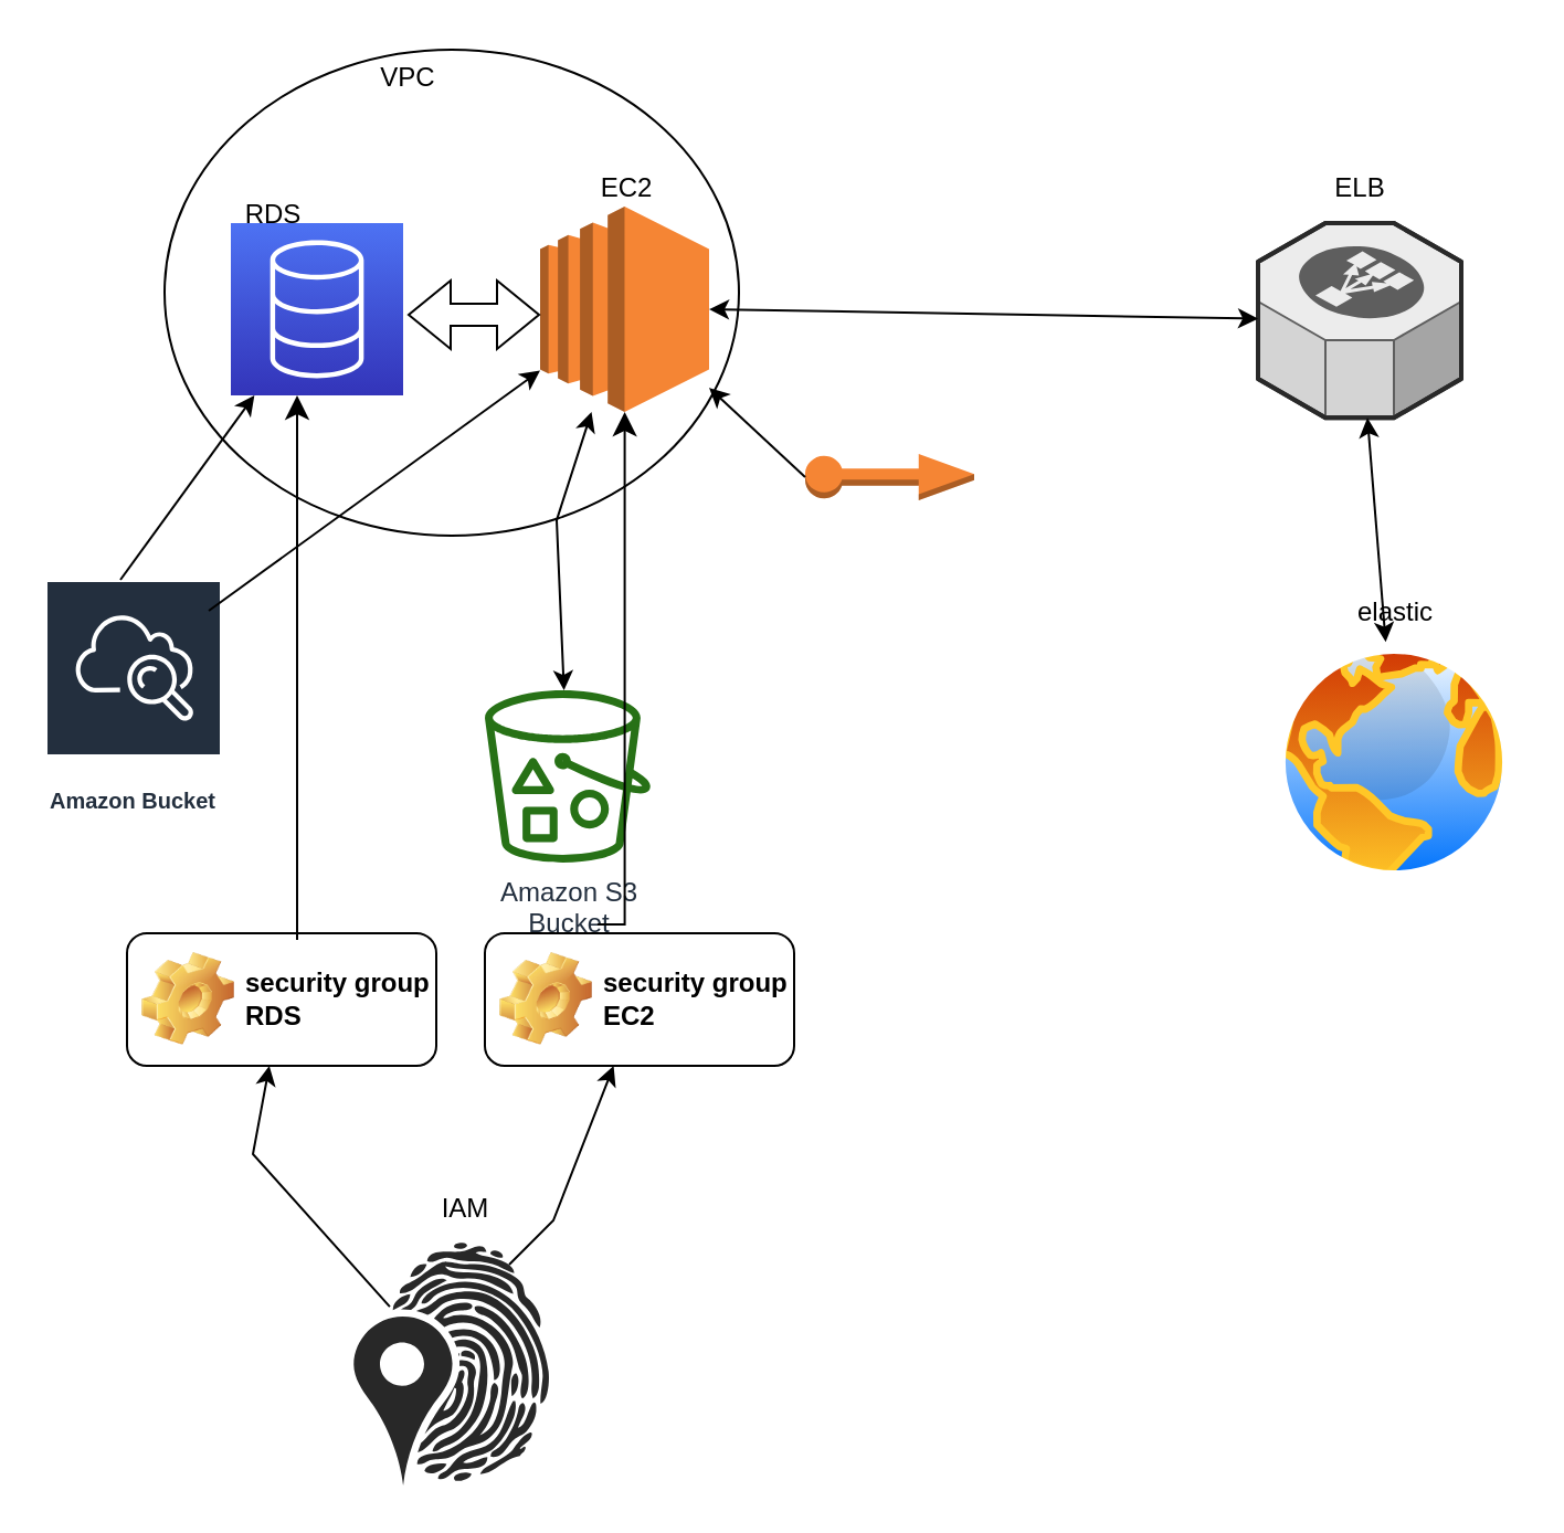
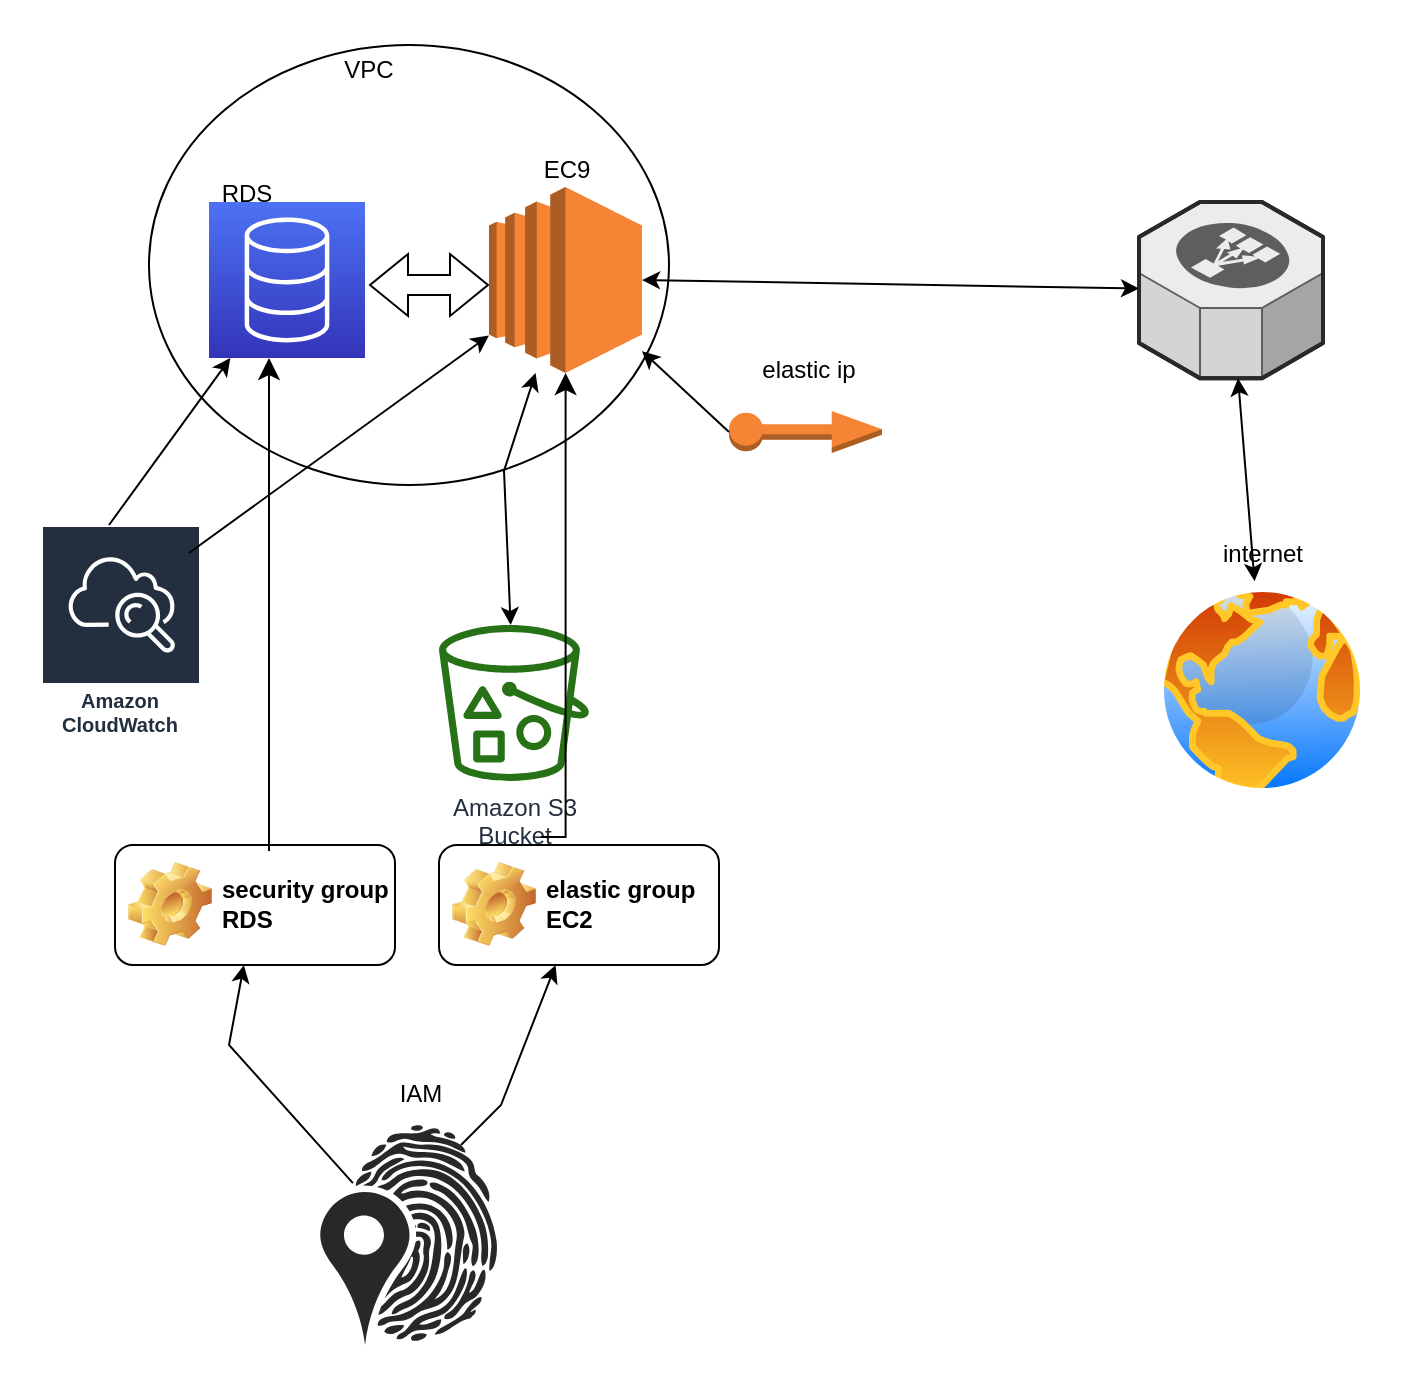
- <mxCell id="14" value="&lt;div&gt;EC2&lt;/div&gt;" style="text;html=1;align=center;verticalAlign=middle;resizable=0;points=[];autosize=1;strokeColor=none;fillColor=none;" vertex="1" parent="1"><mxGeometry x="258" y="70" width="50" height="30" as="geometry" /></mxCell>
+ <mxCell id="14" value="&lt;div&gt;EC9&lt;/div&gt;" style="text;html=1;align=center;verticalAlign=middle;resizable=0;points=[];autosize=1;strokeColor=none;fillColor=none;" vertex="1" parent="1"><mxGeometry x="258" y="70" width="50" height="30" as="geometry" /></mxCell>
- <mxCell id="30" value="&lt;div&gt;ELB&lt;/div&gt;" style="text;html=1;align=center;verticalAlign=middle;resizable=0;points=[];autosize=1;strokeColor=none;fillColor=none;" vertex="1" parent="1"><mxGeometry x="590" y="70" width="50" height="30" as="geometry" /></mxCell>
+ <mxCell id="9" value="&lt;div&gt;elastic ip&lt;/div&gt;" style="text;html=1;align=center;verticalAlign=middle;resizable=0;points=[];autosize=1;strokeColor=none;fillColor=none;" vertex="1" parent="1"><mxGeometry x="369" y="170" width="70" height="30" as="geometry" /></mxCell>
- <mxCell id="26" value="&lt;div&gt;elastic&lt;/div&gt;" style="text;html=1;align=center;verticalAlign=middle;resizable=0;points=[];autosize=1;strokeColor=none;fillColor=none;" vertex="1" parent="1"><mxGeometry x="601" y="262" width="60" height="30" as="geometry" /></mxCell>
+ <mxCell id="26" value="&lt;div&gt;internet&lt;/div&gt;" style="text;html=1;align=center;verticalAlign=middle;resizable=0;points=[];autosize=1;strokeColor=none;fillColor=none;" vertex="1" parent="1"><mxGeometry x="601" y="262" width="60" height="30" as="geometry" /></mxCell>
- <mxCell id="11" value="Amazon Bucket" style="sketch=0;outlineConnect=0;fontColor=#232F3E;gradientColor=none;strokeColor=#ffffff;fillColor=#232F3E;dashed=0;verticalLabelPosition=middle;verticalAlign=bottom;align=center;html=1;whiteSpace=wrap;fontSize=10;fontStyle=1;spacing=3;shape=mxgraph.aws4.productIcon;prIcon=mxgraph.aws4.cloudwatch;" vertex="1" parent="1"><mxGeometry x="20" y="262" width="80" height="110" as="geometry" /></mxCell>
+ <mxCell id="11" value="Amazon CloudWatch" style="sketch=0;outlineConnect=0;fontColor=#232F3E;gradientColor=none;strokeColor=#ffffff;fillColor=#232F3E;dashed=0;verticalLabelPosition=middle;verticalAlign=bottom;align=center;html=1;whiteSpace=wrap;fontSize=10;fontStyle=1;spacing=3;shape=mxgraph.aws4.productIcon;prIcon=mxgraph.aws4.cloudwatch;" vertex="1" parent="1"><mxGeometry x="20" y="262" width="80" height="110" as="geometry" /></mxCell>
- <mxCell id="19" value="&lt;div&gt;security group EC2&lt;/div&gt;" style="label;whiteSpace=wrap;html=1;image=img/clipart/Gear_128x128.png" vertex="1" parent="1"><mxGeometry x="219" y="422" width="140" height="60" as="geometry" /></mxCell>
+ <mxCell id="19" value="&lt;div&gt;elastic group EC2&lt;/div&gt;" style="label;whiteSpace=wrap;html=1;image=img/clipart/Gear_128x128.png" vertex="1" parent="1"><mxGeometry x="219" y="422" width="140" height="60" as="geometry" /></mxCell>
